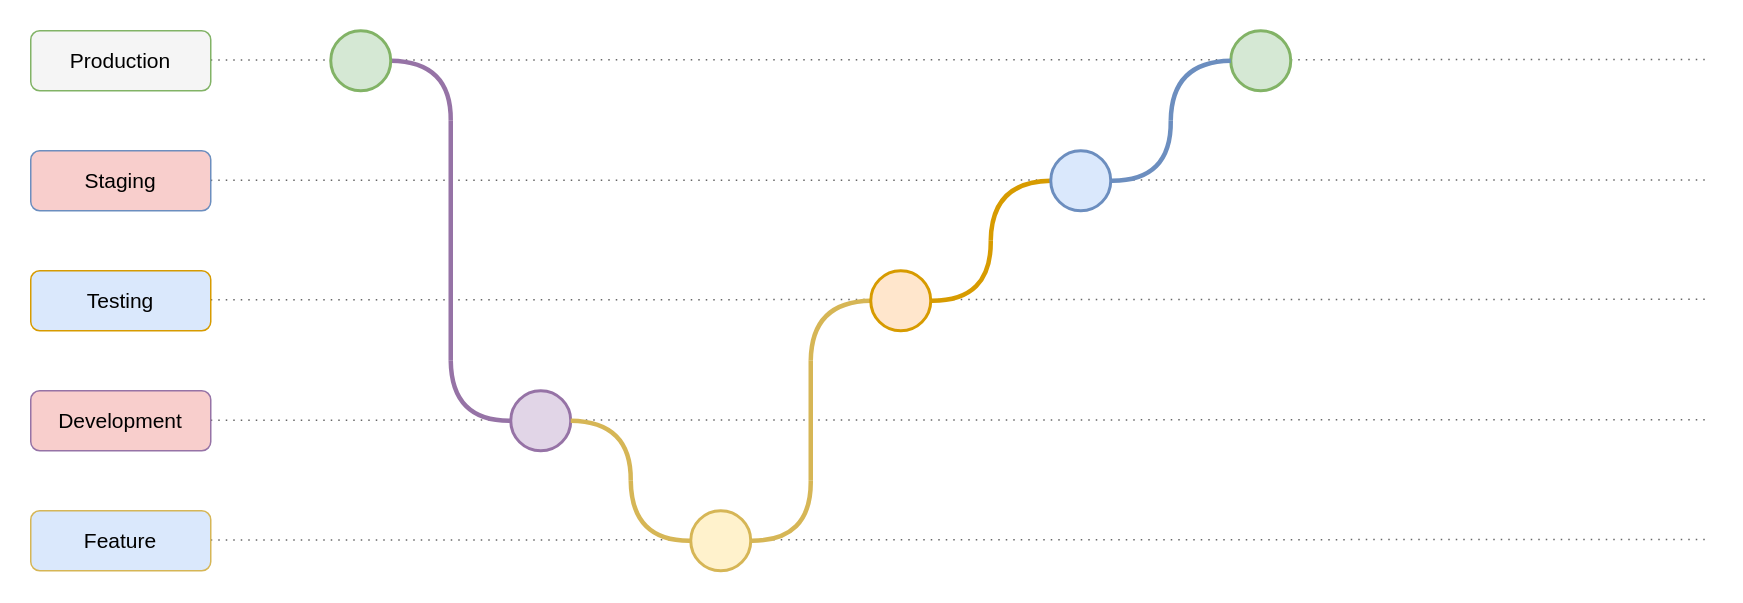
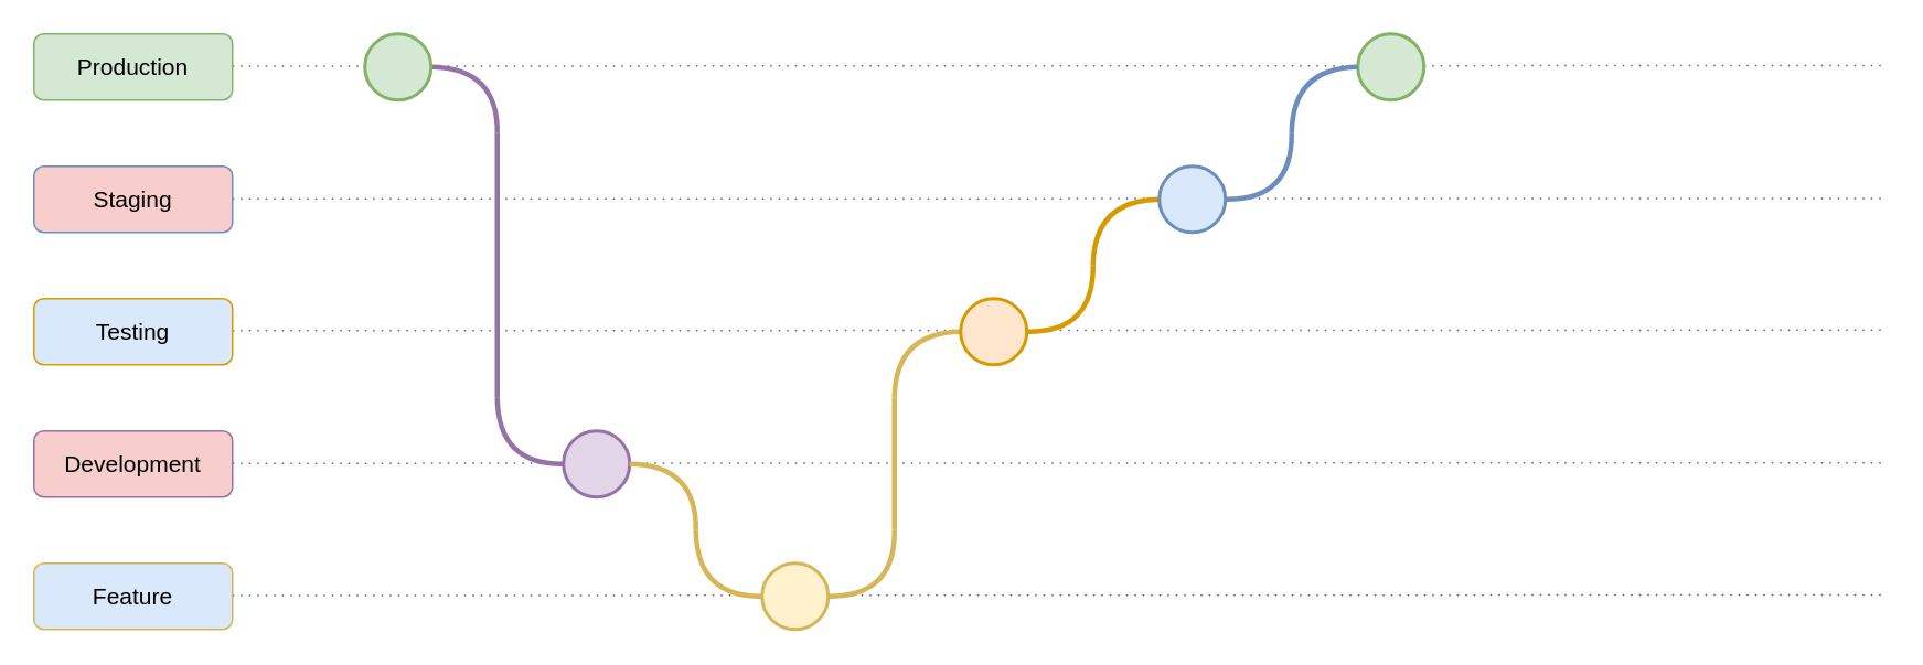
- <mxCell id="21" value="Production" style="rounded=1;whiteSpace=wrap;html=1;fillColor=#f5f5f5;strokeColor=#82b366;fontSize=14;" vertex="1" parent="1"><mxGeometry x="20" y="20" width="120" height="40" as="geometry" /></mxCell>
+ <mxCell id="21" value="Production" style="rounded=1;whiteSpace=wrap;html=1;fillColor=#d5e8d4;strokeColor=#82b366;fontSize=14;" vertex="1" parent="1"><mxGeometry x="20" y="20" width="120" height="40" as="geometry" /></mxCell>
